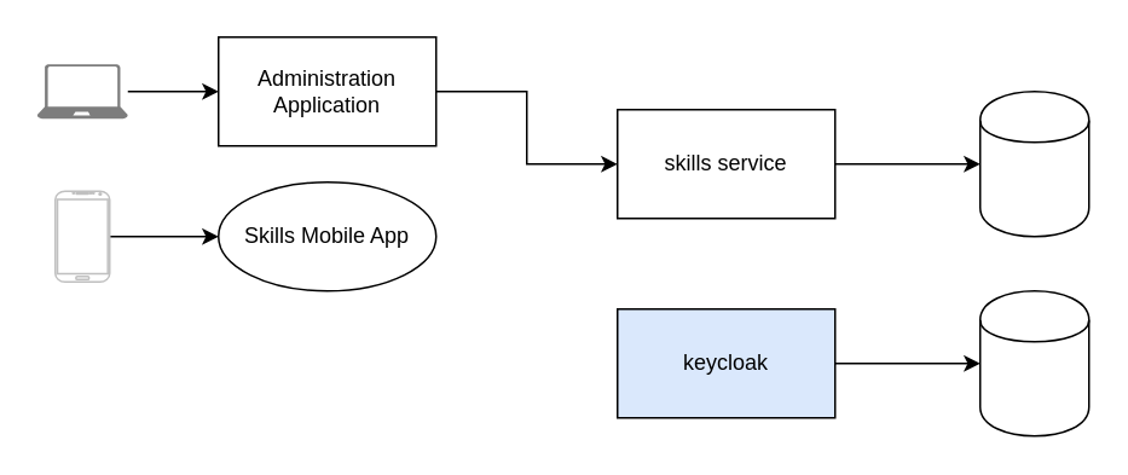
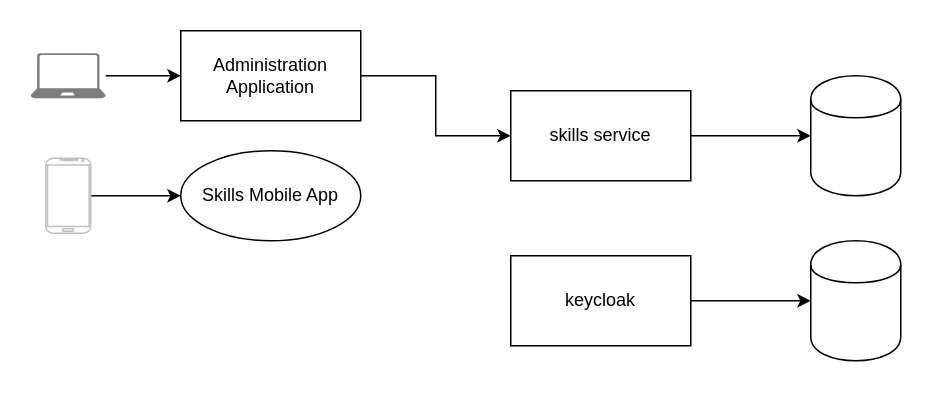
- <mxCell id="13" value="keycloak" style="rounded=0;whiteSpace=wrap;html=1;fillColor=#dae8fc;" vertex="1" parent="1"><mxGeometry x="340" y="170" width="120" height="60" as="geometry" /></mxCell>
+ <mxCell id="13" value="keycloak" style="rounded=0;whiteSpace=wrap;html=1;" vertex="1" parent="1"><mxGeometry x="340" y="170" width="120" height="60" as="geometry" /></mxCell>
